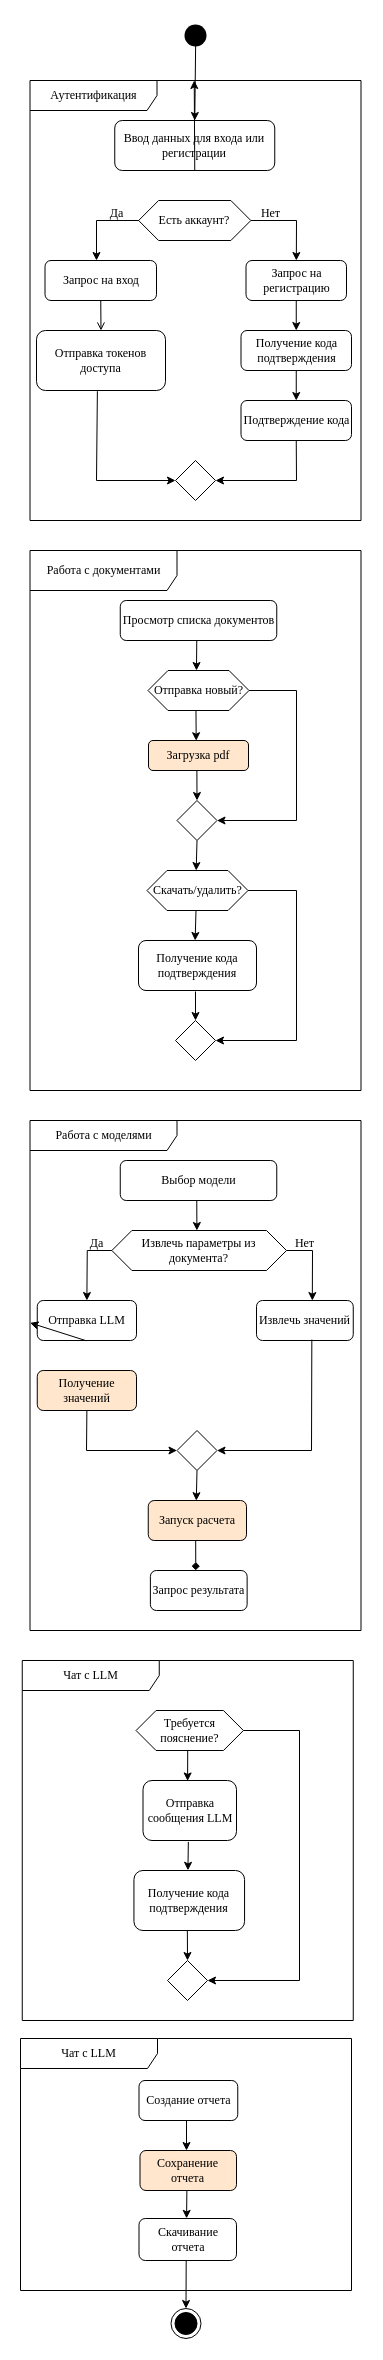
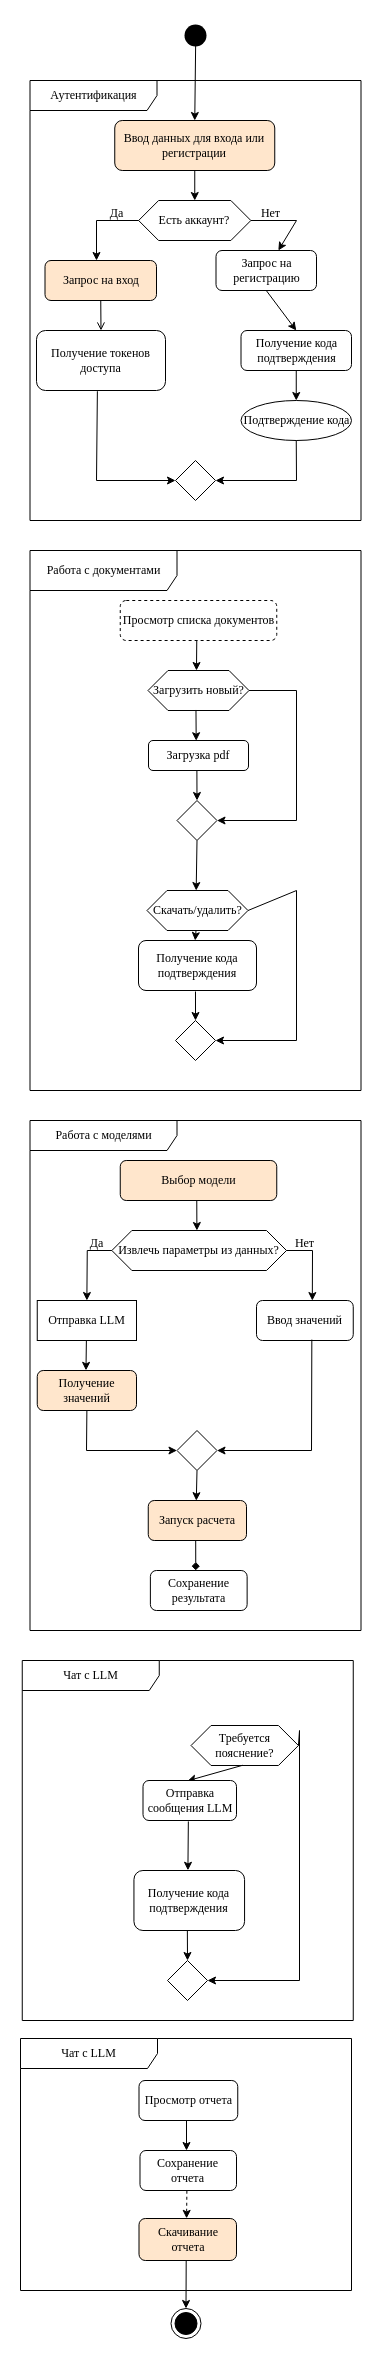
- <mxCell id="13" value="" style="endArrow=classic;html=1;rounded=0;exitX=0.5;exitY=1;exitDx=0;exitDy=0;fontFamily=Times New Roman;fontSize=12;" parent="1" source="5" target="4" edge="1"><mxGeometry width="50" height="50" relative="1" as="geometry"><mxPoint x="106" y="210" as="sourcePoint" /><mxPoint x="156" y="160" as="targetPoint" /></mxGeometry></mxCell>
+ <mxCell id="13" value="" style="endArrow=classic;html=1;rounded=0;exitX=0.5;exitY=1;exitDx=0;exitDy=0;entryX=0.5;entryY=0;entryDx=0;entryDy=0;fontFamily=Times New Roman;fontSize=12;" parent="1" source="5" target="6" edge="1"><mxGeometry width="50" height="50" relative="1" as="geometry"><mxPoint x="106" y="210" as="sourcePoint" /><mxPoint x="156" y="160" as="targetPoint" /></mxGeometry></mxCell>
- <mxCell id="5" value="&lt;font&gt;Ввод данных для входа или регистрации&lt;/font&gt;" style="rounded=1;whiteSpace=wrap;html=1;fontFamily=Times New Roman;fontSize=12;" parent="1" vertex="1"><mxGeometry x="114.25" y="120" width="160" height="50" as="geometry" /></mxCell>
+ <mxCell id="5" value="&lt;font&gt;Ввод данных для входа или регистрации&lt;/font&gt;" style="rounded=1;whiteSpace=wrap;html=1;fontFamily=Times New Roman;fontSize=12;fillColor=#ffe6cc;" parent="1" vertex="1"><mxGeometry x="114.25" y="120" width="160" height="50" as="geometry" /></mxCell>
- <mxCell id="7" value="Запрос на вход" style="rounded=1;whiteSpace=wrap;html=1;fontFamily=Times New Roman;fontSize=12;" parent="1" vertex="1"><mxGeometry x="44.5" y="260" width="111.5" height="40" as="geometry" /></mxCell>
+ <mxCell id="7" value="Запрос на вход" style="rounded=1;whiteSpace=wrap;html=1;fontFamily=Times New Roman;fontSize=12;fillColor=#ffe6cc;" parent="1" vertex="1"><mxGeometry x="44.5" y="260" width="111.5" height="40" as="geometry" /></mxCell>
- <mxCell id="8" value="&lt;font&gt;Запрос на регистрацию&lt;/font&gt;" style="rounded=1;whiteSpace=wrap;html=1;fontFamily=Times New Roman;fontSize=12;" parent="1" vertex="1"><mxGeometry x="245.5" y="260" width="100.5" height="40" as="geometry" /></mxCell>
+ <mxCell id="8" value="&lt;font&gt;Запрос на регистрацию&lt;/font&gt;" style="rounded=1;whiteSpace=wrap;html=1;fontFamily=Times New Roman;fontSize=12;" parent="1" vertex="1"><mxGeometry x="215.5" y="250" width="100.5" height="40" as="geometry" /></mxCell>
- <mxCell id="9" value="Отправка токенов доступа" style="rounded=1;whiteSpace=wrap;html=1;fontFamily=Times New Roman;fontSize=12;" parent="1" vertex="1"><mxGeometry x="36" y="330" width="129" height="60" as="geometry" /></mxCell>
+ <mxCell id="9" value="Получение токенов доступа" style="rounded=1;whiteSpace=wrap;html=1;fontFamily=Times New Roman;fontSize=12;" parent="1" vertex="1"><mxGeometry x="36" y="330" width="129" height="60" as="geometry" /></mxCell>
- <mxCell id="11" value="Подтверждение кода" style="rounded=1;whiteSpace=wrap;html=1;fontFamily=Times New Roman;fontSize=12;" parent="1" vertex="1"><mxGeometry x="240.5" y="400" width="110.5" height="40" as="geometry" /></mxCell>
+ <mxCell id="11" value="Подтверждение кода" style="ellipse;whiteSpace=wrap;html=1;fontFamily=Times New Roman;fontSize=12;" parent="1" vertex="1"><mxGeometry x="240.5" y="400" width="110.5" height="40" as="geometry" /></mxCell>
- <mxCell id="22" value="Просмотр списка документов" style="rounded=1;whiteSpace=wrap;html=1;fontFamily=Times New Roman;fontSize=12;" parent="1" vertex="1"><mxGeometry x="119.75" y="600" width="156.5" height="40" as="geometry" /></mxCell>
+ <mxCell id="22" value="Просмотр списка документов" style="rounded=1;whiteSpace=wrap;html=1;fontFamily=Times New Roman;fontSize=12;dashed=1;" parent="1" vertex="1"><mxGeometry x="119.75" y="600" width="156.5" height="40" as="geometry" /></mxCell>
- <mxCell id="23" value="Отправка новый?" style="shape=hexagon;perimeter=hexagonPerimeter2;whiteSpace=wrap;html=1;fixedSize=1;fontFamily=Times New Roman;fontSize=12;" parent="1" vertex="1"><mxGeometry x="147.5" y="670" width="101" height="40" as="geometry" /></mxCell>
+ <mxCell id="23" value="Загрузить новый?" style="shape=hexagon;perimeter=hexagonPerimeter2;whiteSpace=wrap;html=1;fixedSize=1;fontFamily=Times New Roman;fontSize=12;" parent="1" vertex="1"><mxGeometry x="147.5" y="670" width="101" height="40" as="geometry" /></mxCell>
- <mxCell id="24" value="Загрузка pdf" style="rounded=1;whiteSpace=wrap;html=1;fontFamily=Times New Roman;fontSize=12;fillColor=#ffe6cc;" parent="1" vertex="1"><mxGeometry x="148" y="740" width="100" height="30" as="geometry" /></mxCell>
+ <mxCell id="24" value="Загрузка pdf" style="rounded=1;whiteSpace=wrap;html=1;fontFamily=Times New Roman;fontSize=12;" parent="1" vertex="1"><mxGeometry x="148" y="740" width="100" height="30" as="geometry" /></mxCell>
- <mxCell id="28" value="Скачать/удалить?" style="shape=hexagon;perimeter=hexagonPerimeter2;whiteSpace=wrap;html=1;fixedSize=1;fontFamily=Times New Roman;fontSize=12;" parent="1" vertex="1"><mxGeometry x="146.5" y="870" width="101" height="40" as="geometry" /></mxCell>
+ <mxCell id="28" value="Скачать/удалить?" style="shape=hexagon;perimeter=hexagonPerimeter2;whiteSpace=wrap;html=1;fixedSize=1;fontFamily=Times New Roman;fontSize=12;" parent="1" vertex="1"><mxGeometry x="146.5" y="890" width="101" height="40" as="geometry" /></mxCell>
- <mxCell id="38" value="Выбор модели" style="rounded=1;whiteSpace=wrap;html=1;fontFamily=Times New Roman;fontSize=12;" parent="1" vertex="1"><mxGeometry x="119.75" y="1160" width="156.5" height="40" as="geometry" /></mxCell>
+ <mxCell id="38" value="Выбор модели" style="rounded=1;whiteSpace=wrap;html=1;fontFamily=Times New Roman;fontSize=12;fillColor=#ffe6cc;" parent="1" vertex="1"><mxGeometry x="119.75" y="1160" width="156.5" height="40" as="geometry" /></mxCell>
- <mxCell id="39" value="Извлечь параметры из документа?" style="shape=hexagon;perimeter=hexagonPerimeter2;whiteSpace=wrap;html=1;fixedSize=1;fontFamily=Times New Roman;fontSize=12;" parent="1" vertex="1"><mxGeometry x="111.37" y="1230" width="174.63" height="40" as="geometry" /></mxCell>
+ <mxCell id="39" value="Извлечь параметры из данных?" style="shape=hexagon;perimeter=hexagonPerimeter2;whiteSpace=wrap;html=1;fixedSize=1;fontFamily=Times New Roman;fontSize=12;" parent="1" vertex="1"><mxGeometry x="111.37" y="1230" width="174.63" height="40" as="geometry" /></mxCell>
- <mxCell id="40" value="Отправка LLM" style="rounded=1;whiteSpace=wrap;html=1;fontFamily=Times New Roman;fontSize=12;" parent="1" vertex="1"><mxGeometry x="36.75" y="1300" width="99.25" height="40" as="geometry" /></mxCell>
+ <mxCell id="40" value="Отправка LLM" style="whiteSpace=wrap;html=1;fontFamily=Times New Roman;fontSize=12;rounded=0;" parent="1" vertex="1"><mxGeometry x="36.75" y="1300" width="99.25" height="40" as="geometry" /></mxCell>
- <mxCell id="48" value="Извлечь значений" style="rounded=1;whiteSpace=wrap;html=1;fontFamily=Times New Roman;fontSize=12;" parent="1" vertex="1"><mxGeometry x="256" y="1300" width="96.75" height="40" as="geometry" /></mxCell>
+ <mxCell id="48" value="Ввод значений" style="rounded=1;whiteSpace=wrap;html=1;fontFamily=Times New Roman;fontSize=12;" parent="1" vertex="1"><mxGeometry x="256" y="1300" width="96.75" height="40" as="geometry" /></mxCell>
- <mxCell id="45" value="" style="endArrow=classic;html=1;rounded=0;exitX=0.495;exitY=1.007;exitDx=0;exitDy=0;exitPerimeter=0;fontFamily=Times New Roman;fontSize=12;" parent="1" source="40" target="37" edge="1"><mxGeometry width="50" height="50" relative="1" as="geometry"><mxPoint x="-33.25" y="1440" as="sourcePoint" /><mxPoint x="16.75" y="1390" as="targetPoint" /></mxGeometry></mxCell>
+ <mxCell id="45" value="" style="endArrow=classic;html=1;rounded=0;exitX=0.495;exitY=1.007;exitDx=0;exitDy=0;entryX=0.491;entryY=-0.003;entryDx=0;entryDy=0;exitPerimeter=0;entryPerimeter=0;fontFamily=Times New Roman;fontSize=12;" parent="1" source="40" target="44" edge="1"><mxGeometry width="50" height="50" relative="1" as="geometry"><mxPoint x="-33.25" y="1440" as="sourcePoint" /><mxPoint x="16.75" y="1390" as="targetPoint" /></mxGeometry></mxCell>
- <mxCell id="51" value="Запрос результата" style="rounded=1;whiteSpace=wrap;html=1;fontFamily=Times New Roman;fontSize=12;" parent="1" vertex="1"><mxGeometry x="149.88" y="1570" width="96.75" height="40" as="geometry" /></mxCell>
+ <mxCell id="51" value="Сохранение результата" style="rounded=1;whiteSpace=wrap;html=1;fontFamily=Times New Roman;fontSize=12;" parent="1" vertex="1"><mxGeometry x="149.88" y="1570" width="96.75" height="40" as="geometry" /></mxCell>
- <mxCell id="55" value="Требуется пояснение?" style="shape=hexagon;perimeter=hexagonPerimeter2;whiteSpace=wrap;html=1;fixedSize=1;fontFamily=Times New Roman;fontSize=12;" parent="1" vertex="1"><mxGeometry x="135.56" y="1710" width="107.38" height="40" as="geometry" /></mxCell>
+ <mxCell id="55" value="Требуется пояснение?" style="shape=hexagon;perimeter=hexagonPerimeter2;whiteSpace=wrap;html=1;fixedSize=1;fontFamily=Times New Roman;fontSize=12;" parent="1" vertex="1"><mxGeometry x="190.56" y="1725" width="107.38" height="40" as="geometry" /></mxCell>
- <mxCell id="60" value="Отправка сообщения LLM" style="rounded=1;whiteSpace=wrap;html=1;fontFamily=Times New Roman;fontSize=12;" parent="1" vertex="1"><mxGeometry x="142.5" y="1780" width="93.5" height="60" as="geometry" /></mxCell>
+ <mxCell id="60" value="Отправка сообщения LLM" style="rounded=1;whiteSpace=wrap;html=1;fontFamily=Times New Roman;fontSize=12;" parent="1" vertex="1"><mxGeometry x="142.5" y="1780" width="93.5" height="40" as="geometry" /></mxCell>
- <mxCell id="67" value="Создание отчета" style="rounded=1;whiteSpace=wrap;html=1;fontFamily=Times New Roman;fontSize=12;" parent="1" vertex="1"><mxGeometry x="138.5" y="2080" width="98.75" height="40" as="geometry" /></mxCell>
+ <mxCell id="67" value="Просмотр отчета" style="rounded=1;whiteSpace=wrap;html=1;fontFamily=Times New Roman;fontSize=12;" parent="1" vertex="1"><mxGeometry x="138.5" y="2080" width="98.75" height="40" as="geometry" /></mxCell>
- <mxCell id="65" value="Сохранение отчета" style="rounded=1;whiteSpace=wrap;html=1;fontFamily=Times New Roman;fontSize=12;fillColor=#ffe6cc;" parent="1" vertex="1"><mxGeometry x="139.49" y="2150" width="96.51" height="40" as="geometry" /></mxCell>
+ <mxCell id="65" value="Сохранение отчета" style="rounded=1;whiteSpace=wrap;html=1;fontFamily=Times New Roman;fontSize=12;" parent="1" vertex="1"><mxGeometry x="139.49" y="2150" width="96.51" height="40" as="geometry" /></mxCell>
- <mxCell id="66" value="" style="endArrow=classic;html=1;rounded=0;entryX=0.488;entryY=-0.003;entryDx=0;entryDy=0;entryPerimeter=0;fontFamily=Times New Roman;fontSize=12;exitX=0.486;exitY=1.006;exitDx=0;exitDy=0;exitPerimeter=0;" parent="1" source="65" target="64" edge="1"><mxGeometry width="50" height="50" relative="1" as="geometry"><mxPoint x="186" y="2190" as="sourcePoint" /><mxPoint x="177.25" y="2158" as="targetPoint" /></mxGeometry></mxCell>
+ <mxCell id="66" value="" style="endArrow=classic;html=1;rounded=0;entryX=0.488;entryY=-0.003;entryDx=0;entryDy=0;entryPerimeter=0;fontFamily=Times New Roman;fontSize=12;exitX=0.486;exitY=1.006;exitDx=0;exitDy=0;exitPerimeter=0;dashed=1;" parent="1" source="65" target="64" edge="1"><mxGeometry width="50" height="50" relative="1" as="geometry"><mxPoint x="186" y="2190" as="sourcePoint" /><mxPoint x="177.25" y="2158" as="targetPoint" /></mxGeometry></mxCell>
- <mxCell id="64" value="Скачивание отчета" style="rounded=1;whiteSpace=wrap;html=1;fontFamily=Times New Roman;fontSize=12;" parent="1" vertex="1"><mxGeometry x="138.5" y="2218" width="97.5" height="42" as="geometry" /></mxCell>
+ <mxCell id="64" value="Скачивание отчета" style="rounded=1;whiteSpace=wrap;html=1;fontFamily=Times New Roman;fontSize=12;fillColor=#ffe6cc;" parent="1" vertex="1"><mxGeometry x="138.5" y="2218" width="97.5" height="42" as="geometry" /></mxCell>
